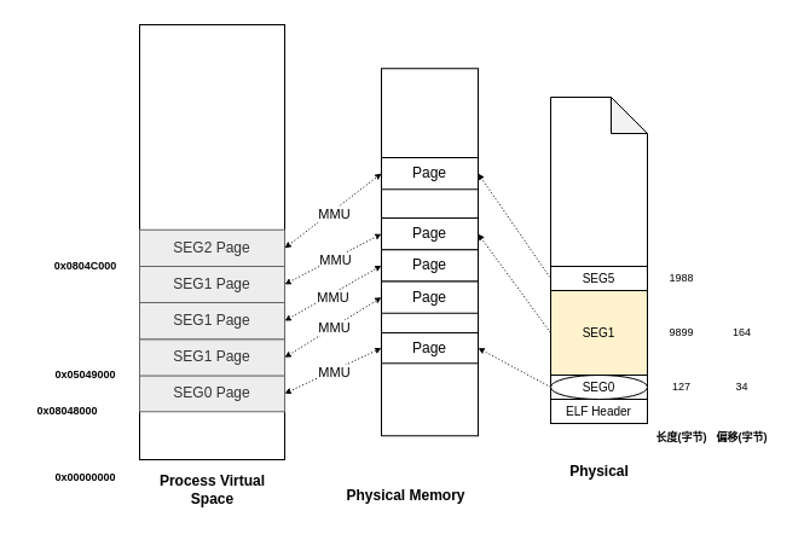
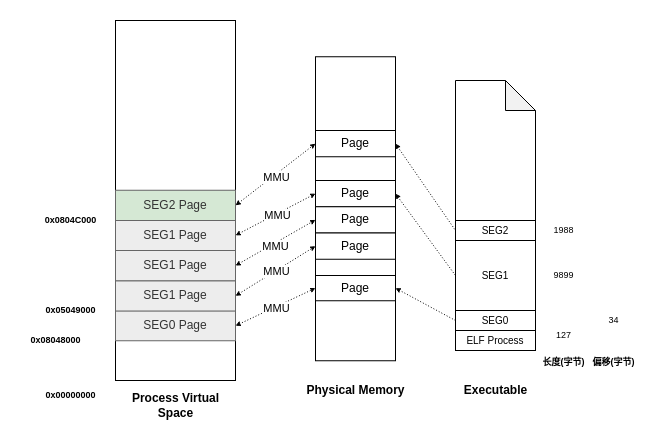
- <mxCell id="44" value="SEG2 Page" style="rounded=0;whiteSpace=wrap;html=1;strokeColor=#666666;fontColor=#333333;fillColor=#EDEDED;" vertex="1" parent="1"><mxGeometry x="115" y="189.75" width="120" height="30.25" as="geometry" /></mxCell>
+ <mxCell id="44" value="SEG2 Page" style="rounded=0;whiteSpace=wrap;html=1;strokeColor=#666666;fontColor=#333333;fillColor=#d5e8d4;" vertex="1" parent="1"><mxGeometry x="115" y="189.75" width="120" height="30.25" as="geometry" /></mxCell>
- <mxCell id="19" value="&lt;font style=&quot;font-size: 10px&quot;&gt;SEG5&lt;/font&gt;" style="rounded=0;whiteSpace=wrap;html=1;" vertex="1" parent="1"><mxGeometry x="455" y="220" width="80" height="20" as="geometry" /></mxCell>
+ <mxCell id="19" value="&lt;font style=&quot;font-size: 10px&quot;&gt;SEG2&lt;/font&gt;" style="rounded=0;whiteSpace=wrap;html=1;" vertex="1" parent="1"><mxGeometry x="455" y="220" width="80" height="20" as="geometry" /></mxCell>
- <mxCell id="18" value="&lt;font style=&quot;font-size: 10px&quot;&gt;SEG1&lt;/font&gt;" style="rounded=0;whiteSpace=wrap;html=1;fillColor=#fff2cc;" vertex="1" parent="1"><mxGeometry x="455" y="240" width="80" height="70" as="geometry" /></mxCell>
+ <mxCell id="18" value="&lt;font style=&quot;font-size: 10px&quot;&gt;SEG1&lt;/font&gt;" style="rounded=0;whiteSpace=wrap;html=1;" vertex="1" parent="1"><mxGeometry x="455" y="240" width="80" height="70" as="geometry" /></mxCell>
- <mxCell id="40" value="164" style="text;html=1;align=center;verticalAlign=middle;resizable=0;points=[];autosize=1;fontSize=9;" vertex="1" parent="1"><mxGeometry x="598" y="265" width="30" height="20" as="geometry" /></mxCell>
- <mxCell id="17" value="&lt;font style=&quot;font-size: 10px&quot;&gt;SEG0&lt;/font&gt;" style="ellipse;whiteSpace=wrap;html=1;" vertex="1" parent="1"><mxGeometry x="455" y="310" width="80" height="20" as="geometry" /></mxCell>
+ <mxCell id="17" value="&lt;font style=&quot;font-size: 10px&quot;&gt;SEG0&lt;/font&gt;" style="rounded=0;whiteSpace=wrap;html=1;" vertex="1" parent="1"><mxGeometry x="455" y="310" width="80" height="20" as="geometry" /></mxCell>
- <mxCell id="38" value="127" style="text;html=1;align=center;verticalAlign=middle;resizable=0;points=[];autosize=1;fontSize=9;" vertex="1" parent="1"><mxGeometry x="548" y="310" width="30" height="20" as="geometry" /></mxCell>
+ <mxCell id="38" value="127" style="text;html=1;align=center;verticalAlign=middle;resizable=0;points=[];autosize=1;fontSize=9;" vertex="1" parent="1"><mxGeometry x="548" y="325" width="30" height="20" as="geometry" /></mxCell>
- <mxCell id="16" value="&lt;font style=&quot;font-size: 10px&quot;&gt;ELF Header&lt;/font&gt;" style="rounded=0;whiteSpace=wrap;html=1;" vertex="1" parent="1"><mxGeometry x="455" y="330" width="80" height="20" as="geometry" /></mxCell>
+ <mxCell id="16" value="&lt;font style=&quot;font-size: 10px&quot;&gt;ELF Process&lt;/font&gt;" style="rounded=0;whiteSpace=wrap;html=1;" vertex="1" parent="1"><mxGeometry x="455" y="330" width="80" height="20" as="geometry" /></mxCell>
- <mxCell id="13" value="&lt;b&gt;Physical&lt;/b&gt;" style="text;html=1;align=center;verticalAlign=middle;resizable=0;points=[];autosize=1;" vertex="1" parent="1"><mxGeometry x="455" y="380" width="80" height="20" as="geometry" /></mxCell>
+ <mxCell id="13" value="&lt;b&gt;Executable&lt;/b&gt;" style="text;html=1;align=center;verticalAlign=middle;resizable=0;points=[];autosize=1;" vertex="1" parent="1"><mxGeometry x="455" y="380" width="80" height="20" as="geometry" /></mxCell>
- <mxCell id="14" value="&lt;b&gt;Physical Memory&lt;/b&gt;" style="text;html=1;align=center;verticalAlign=middle;resizable=0;points=[];autosize=1;" vertex="1" parent="1"><mxGeometry x="280" y="400" width="110" height="20" as="geometry" /></mxCell>
+ <mxCell id="14" value="&lt;b&gt;Physical Memory&lt;/b&gt;" style="text;html=1;align=center;verticalAlign=middle;resizable=0;points=[];autosize=1;" vertex="1" parent="1"><mxGeometry x="300" y="380" width="110" height="20" as="geometry" /></mxCell>
